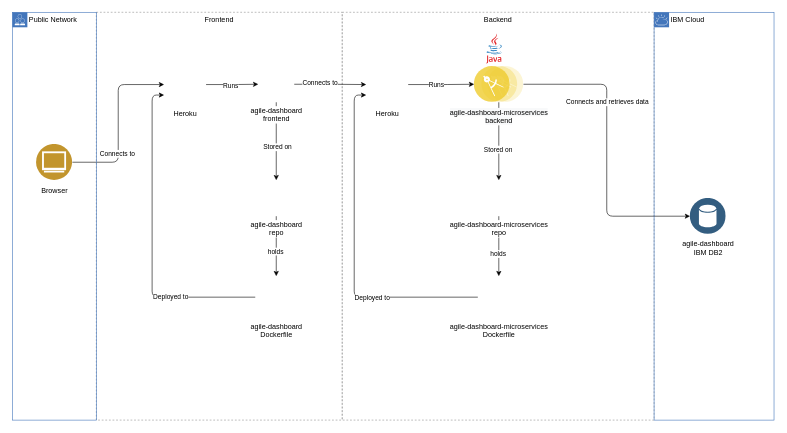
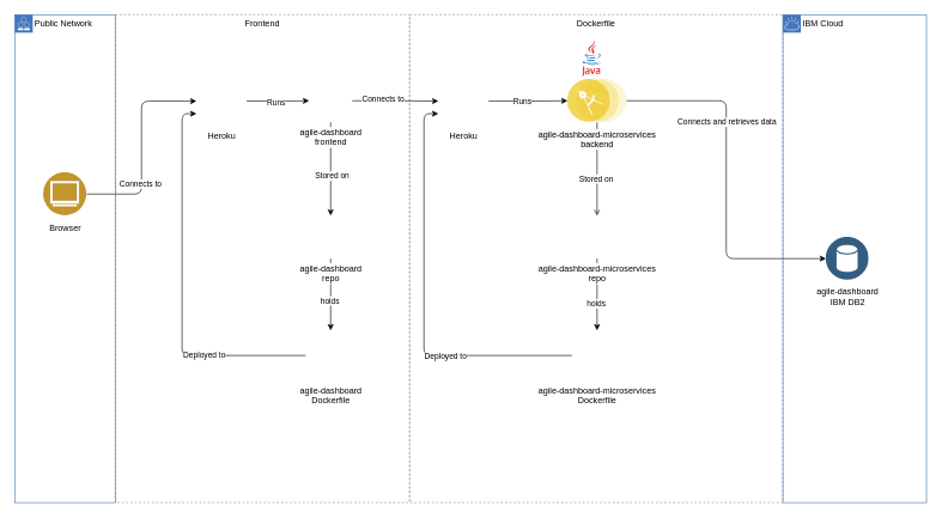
- <mxCell id="4" value="Backend" style="fontStyle=0;verticalAlign=top;align=center;spacingTop=-2;fillColor=none;rounded=0;whiteSpace=wrap;html=1;strokeColor=#919191;strokeWidth=1;dashed=1;container=1;collapsible=0;expand=0;recursiveResize=0;fontColor=#000000;" vertex="1" parent="1"><mxGeometry x="570" y="20" width="520" height="680" as="geometry" /></mxCell>
+ <mxCell id="4" value="Dockerfile" style="fontStyle=0;verticalAlign=top;align=center;spacingTop=-2;fillColor=none;rounded=0;whiteSpace=wrap;html=1;strokeColor=#919191;strokeWidth=1;dashed=1;container=1;collapsible=0;expand=0;recursiveResize=0;fontColor=#000000;" vertex="1" parent="1"><mxGeometry x="570" y="20" width="520" height="680" as="geometry" /></mxCell>
- <mxCell id="21" style="edgeStyle=orthogonalEdgeStyle;rounded=1;orthogonalLoop=1;jettySize=auto;html=1;exitX=0.5;exitY=1;exitDx=0;exitDy=0;entryX=0.5;entryY=0;entryDx=0;entryDy=0;fontColor=#000000;" edge="1" parent="1" source="23" target="31"><mxGeometry relative="1" as="geometry" /></mxCell>
+ <mxCell id="21" style="edgeStyle=orthogonalEdgeStyle;rounded=1;orthogonalLoop=1;jettySize=auto;html=1;exitX=0.5;exitY=1;exitDx=0;exitDy=0;entryX=0.5;entryY=0;entryDx=0;entryDy=0;fontColor=#000000;endArrow=open;" edge="1" parent="1" source="23" target="31"><mxGeometry relative="1" as="geometry" /></mxCell>
